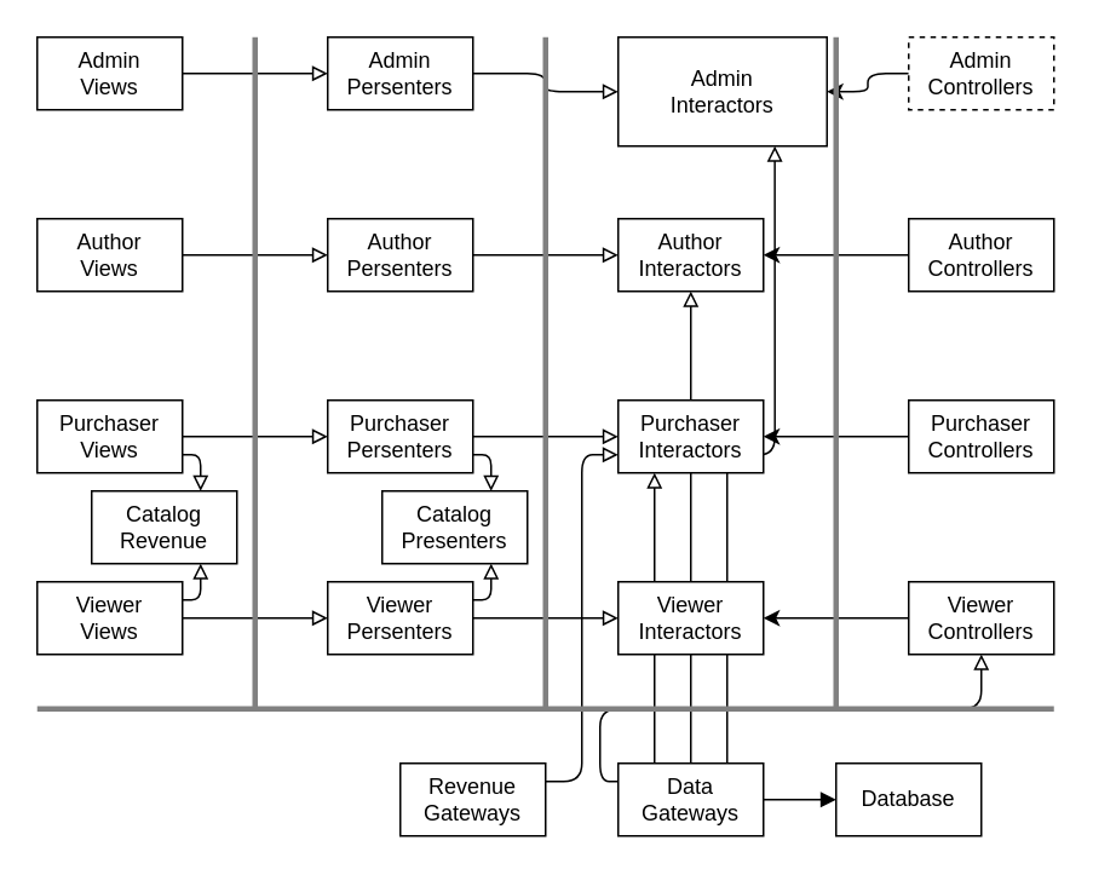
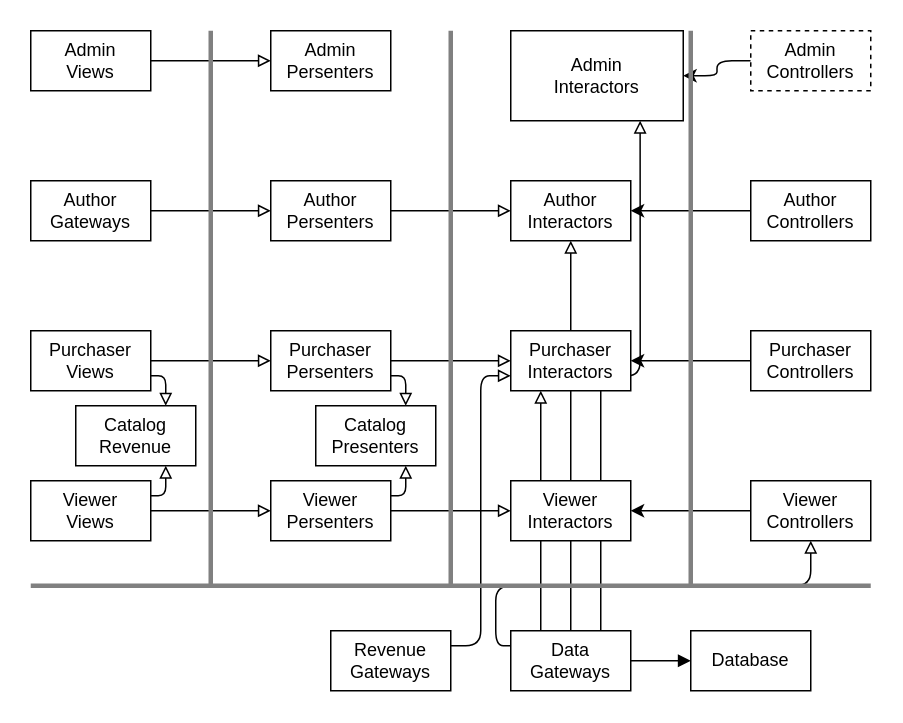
- <mxCell id="16" style="edgeStyle=orthogonalEdgeStyle;html=1;strokeColor=#000000;strokeWidth=1;endArrow=block;endFill=0;" edge="1" parent="1" source="17" target="27"><mxGeometry relative="1" as="geometry" /></mxCell>
- <mxCell id="8" value="Author&lt;br&gt;Views" style="rounded=0;whiteSpace=wrap;html=1;" vertex="1" parent="1"><mxGeometry x="20" y="120" width="80" height="40" as="geometry" /></mxCell>
+ <mxCell id="8" value="Author&lt;br&gt;Gateways" style="rounded=0;whiteSpace=wrap;html=1;" vertex="1" parent="1"><mxGeometry x="20" y="120" width="80" height="40" as="geometry" /></mxCell>
